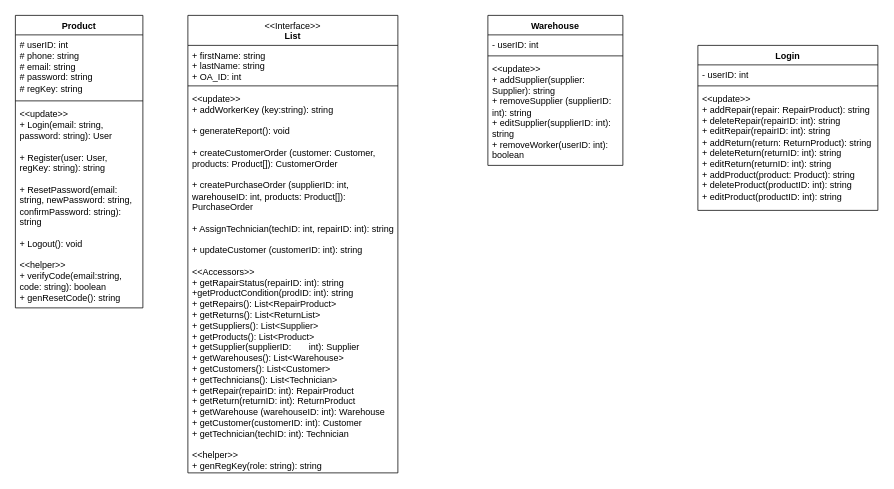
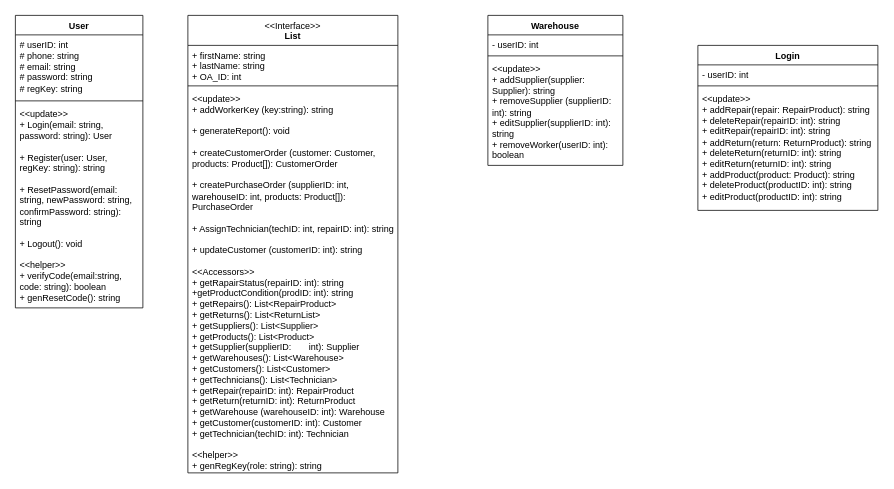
- <mxCell id="2" value="Product" style="swimlane;fontStyle=1;align=center;verticalAlign=top;childLayout=stackLayout;horizontal=1;startSize=26;horizontalStack=0;resizeParent=1;resizeParentMax=0;resizeLast=0;collapsible=1;marginBottom=0;whiteSpace=wrap;html=1;" parent="1" vertex="1"><mxGeometry x="20" y="20" width="170" height="390" as="geometry" /></mxCell>
+ <mxCell id="2" value="User" style="swimlane;fontStyle=1;align=center;verticalAlign=top;childLayout=stackLayout;horizontal=1;startSize=26;horizontalStack=0;resizeParent=1;resizeParentMax=0;resizeLast=0;collapsible=1;marginBottom=0;whiteSpace=wrap;html=1;" parent="1" vertex="1"><mxGeometry x="20" y="20" width="170" height="390" as="geometry" /></mxCell>
